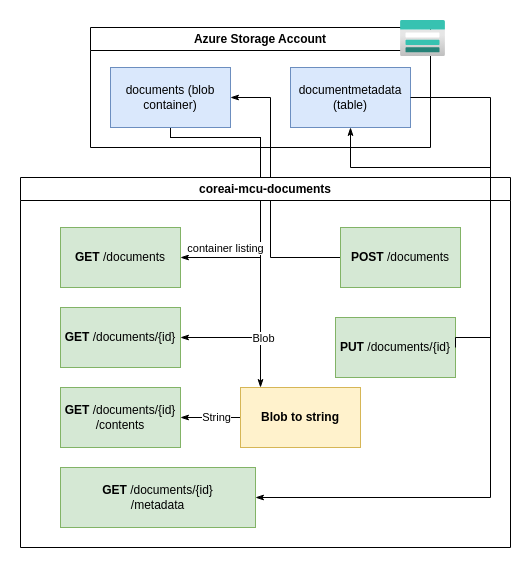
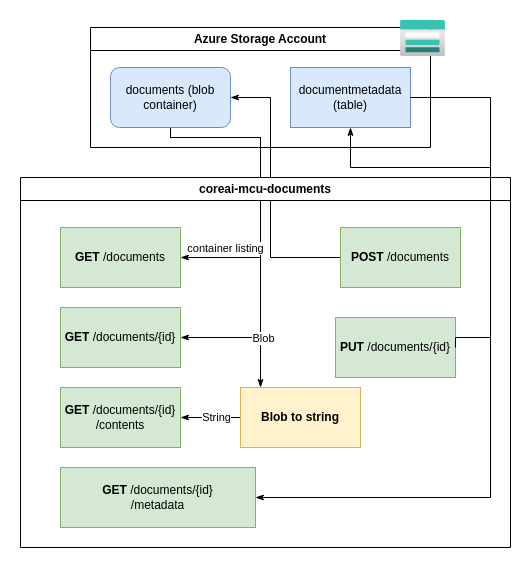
- <mxCell id="22" value="documents (blob container)" style="rounded=0;whiteSpace=wrap;html=1;fillColor=#dae8fc;strokeColor=#6c8ebf;" parent="20" vertex="1"><mxGeometry x="20" y="40" width="120" height="60" as="geometry" /></mxCell>
+ <mxCell id="22" value="documents (blob container)" style="whiteSpace=wrap;html=1;fillColor=#dae8fc;strokeColor=#6c8ebf;rounded=1;" parent="20" vertex="1"><mxGeometry x="20" y="40" width="120" height="60" as="geometry" /></mxCell>
